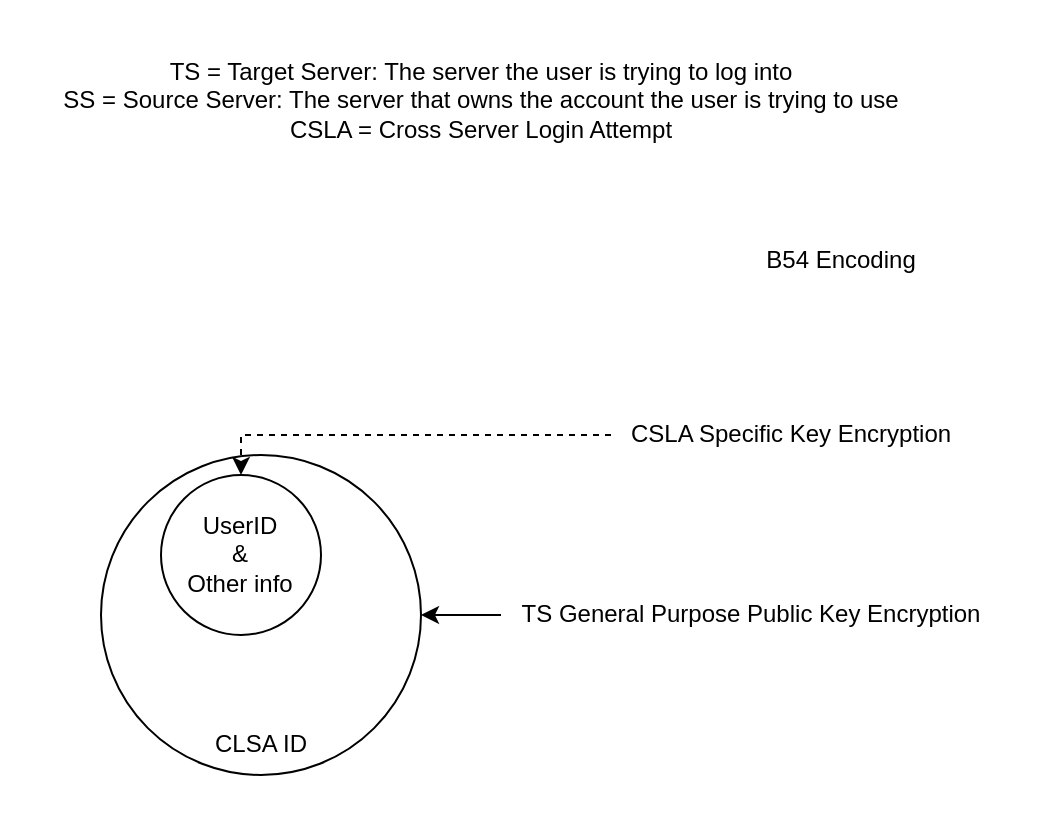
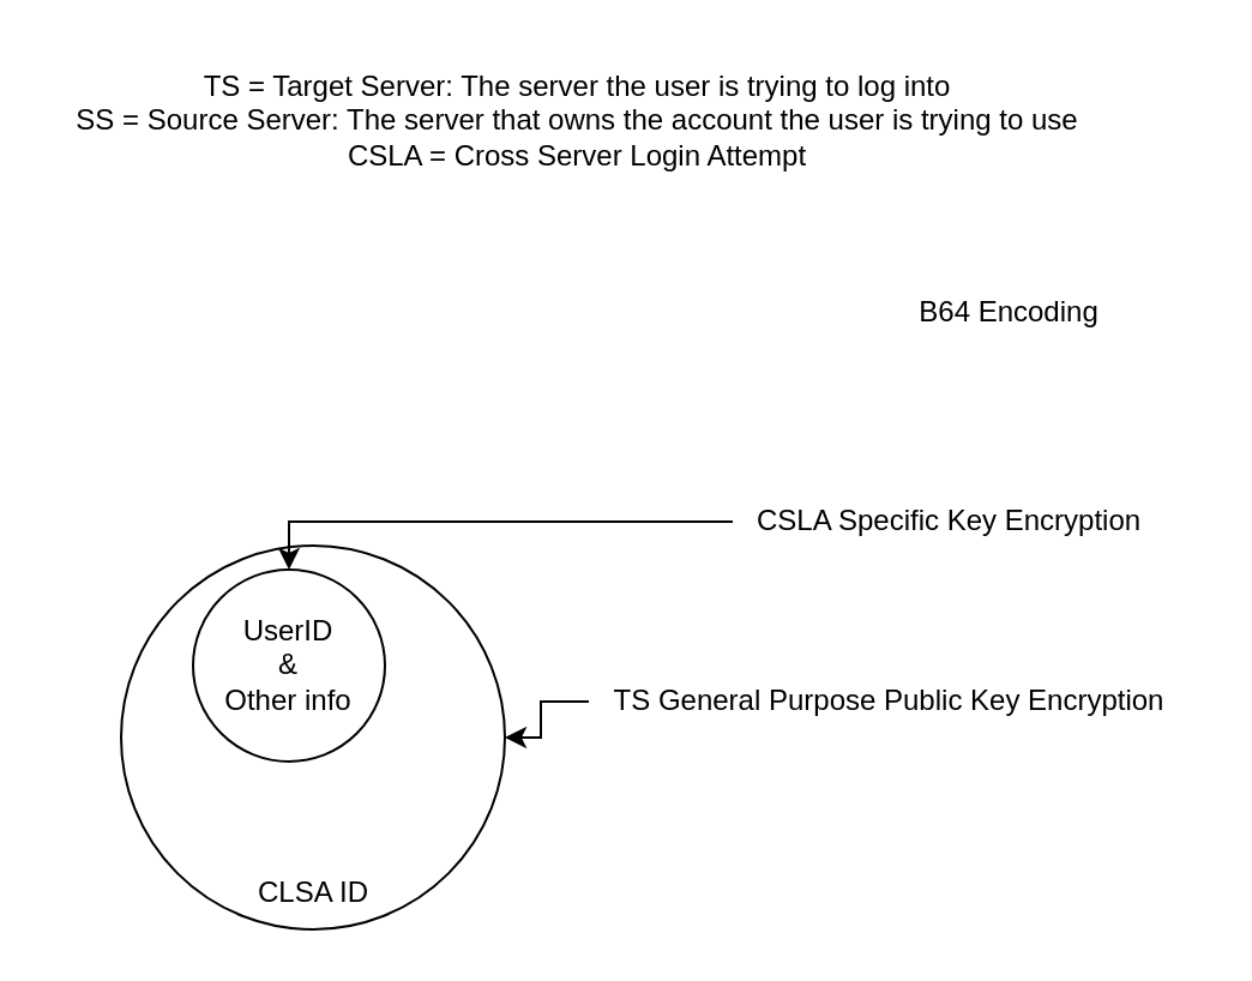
- <mxCell id="6" value="B54 Encoding" style="text;html=1;align=center;verticalAlign=middle;resizable=0;points=[];autosize=1;strokeColor=none;fillColor=none;" vertex="1" parent="1"><mxGeometry x="370" y="115" width="100" height="30" as="geometry" /></mxCell>
+ <mxCell id="6" value="B64 Encoding" style="text;html=1;align=center;verticalAlign=middle;resizable=0;points=[];autosize=1;strokeColor=none;fillColor=none;" vertex="1" parent="1"><mxGeometry x="370" y="115" width="100" height="30" as="geometry" /></mxCell>
- <mxCell id="9" style="edgeStyle=orthogonalEdgeStyle;rounded=0;orthogonalLoop=1;jettySize=auto;html=1;entryX=0.5;entryY=0;entryDx=0;entryDy=0;dashed=1;" edge="1" parent="1" source="10" target="5"><mxGeometry relative="1" as="geometry" /></mxCell>
+ <mxCell id="9" style="edgeStyle=orthogonalEdgeStyle;rounded=0;orthogonalLoop=1;jettySize=auto;html=1;entryX=0.5;entryY=0;entryDx=0;entryDy=0;" edge="1" parent="1" source="10" target="5"><mxGeometry relative="1" as="geometry" /></mxCell>
- <mxCell id="8" value="TS General Purpose Public Key Encryption" style="text;html=1;align=center;verticalAlign=middle;resizable=0;points=[];autosize=1;strokeColor=none;fillColor=none;" vertex="1" parent="1"><mxGeometry x="250" y="292" width="250" height="30" as="geometry" /></mxCell>
+ <mxCell id="8" value="TS General Purpose Public Key Encryption" style="text;html=1;align=center;verticalAlign=middle;resizable=0;points=[];autosize=1;strokeColor=none;fillColor=none;" vertex="1" parent="1"><mxGeometry x="245" y="277" width="250" height="30" as="geometry" /></mxCell>
